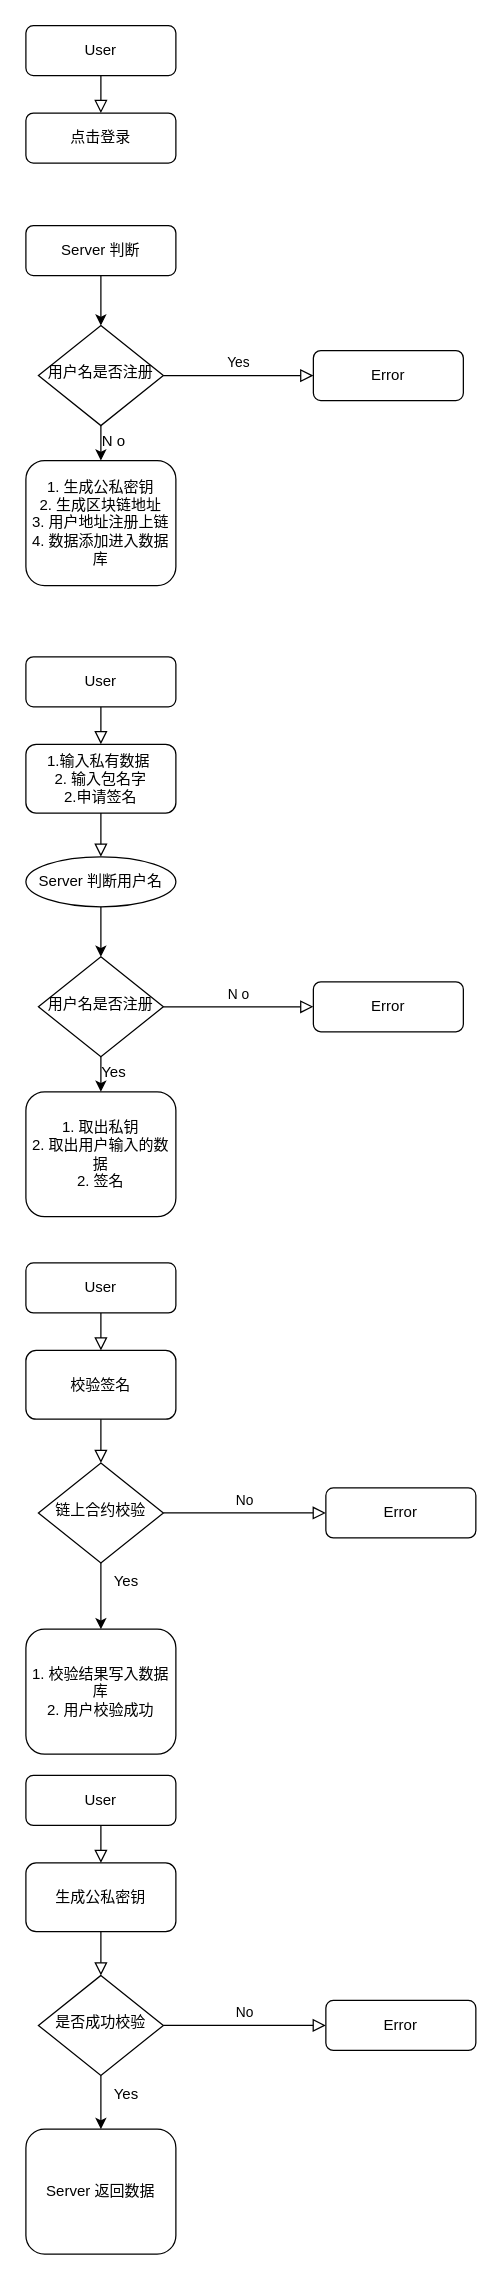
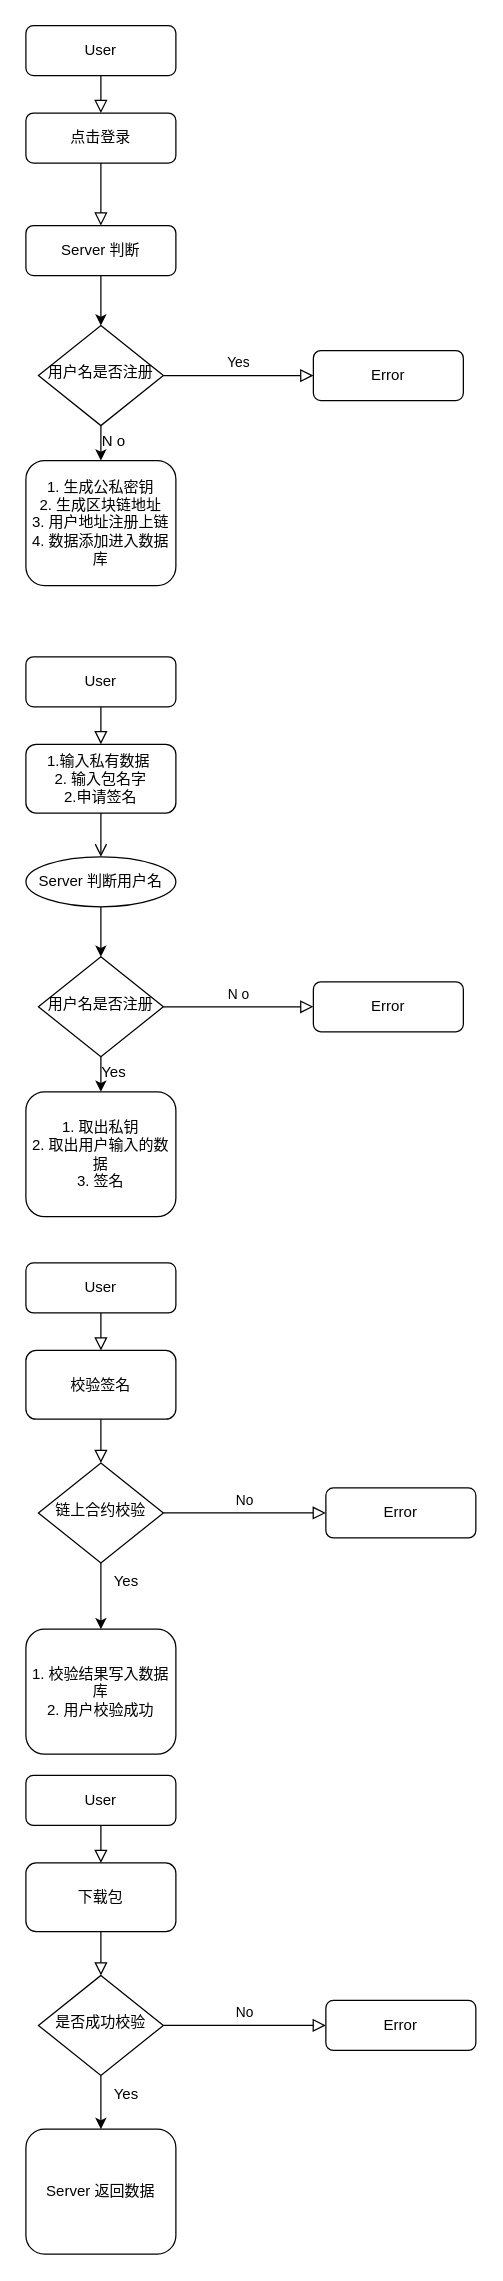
+ <mxCell id="10" value="" style="rounded=0;html=1;jettySize=auto;orthogonalLoop=1;fontSize=11;endArrow=block;endFill=0;endSize=8;strokeWidth=1;shadow=0;labelBackgroundColor=none;edgeStyle=orthogonalEdgeStyle;exitX=0.5;exitY=1;exitDx=0;exitDy=0;entryX=0.5;entryY=0;entryDx=0;entryDy=0;" edge="1" parent="1" source="8" target="9"><mxGeometry relative="1" as="geometry"><mxPoint x="90" y="70" as="sourcePoint" /><mxPoint x="90" y="100" as="targetPoint" /></mxGeometry></mxCell>
- <mxCell id="22" value="" style="rounded=0;html=1;jettySize=auto;orthogonalLoop=1;fontSize=11;endArrow=block;endFill=0;endSize=8;strokeWidth=1;shadow=0;labelBackgroundColor=none;edgeStyle=orthogonalEdgeStyle;exitX=0.5;exitY=1;exitDx=0;exitDy=0;entryX=0.5;entryY=0;entryDx=0;entryDy=0;" edge="1" parent="1" source="20" target="21"><mxGeometry relative="1" as="geometry"><mxPoint x="90" y="575" as="sourcePoint" /><mxPoint x="90" y="605" as="targetPoint" /></mxGeometry></mxCell>
+ <mxCell id="22" value="" style="rounded=0;html=1;jettySize=auto;orthogonalLoop=1;fontSize=11;endArrow=open;endFill=0;endSize=8;strokeWidth=1;shadow=0;labelBackgroundColor=none;edgeStyle=orthogonalEdgeStyle;exitX=0.5;exitY=1;exitDx=0;exitDy=0;entryX=0.5;entryY=0;entryDx=0;entryDy=0;" edge="1" parent="1" source="20" target="21"><mxGeometry relative="1" as="geometry"><mxPoint x="90" y="575" as="sourcePoint" /><mxPoint x="90" y="605" as="targetPoint" /></mxGeometry></mxCell>
- <mxCell id="19" value="1. 取出私钥&lt;div&gt;2. 取出用户输入的数据&lt;/div&gt;&lt;div&gt;2. 签名&lt;/div&gt;" style="rounded=1;whiteSpace=wrap;html=1;fontSize=12;glass=0;strokeWidth=1;shadow=0;" vertex="1" parent="1"><mxGeometry x="20" y="873" width="120" height="100" as="geometry" /></mxCell>
+ <mxCell id="19" value="1. 取出私钥&lt;div&gt;2. 取出用户输入的数据&lt;/div&gt;&lt;div&gt;3. 签名&lt;/div&gt;" style="rounded=1;whiteSpace=wrap;html=1;fontSize=12;glass=0;strokeWidth=1;shadow=0;" vertex="1" parent="1"><mxGeometry x="20" y="873" width="120" height="100" as="geometry" /></mxCell>
- <mxCell id="42" value="生成公私密钥" style="rounded=1;whiteSpace=wrap;html=1;fontSize=12;glass=0;strokeWidth=1;shadow=0;" vertex="1" parent="1"><mxGeometry x="20" y="1490" width="120" height="55" as="geometry" /></mxCell>
+ <mxCell id="42" value="下载包" style="rounded=1;whiteSpace=wrap;html=1;fontSize=12;glass=0;strokeWidth=1;shadow=0;" vertex="1" parent="1"><mxGeometry x="20" y="1490" width="120" height="55" as="geometry" /></mxCell>
